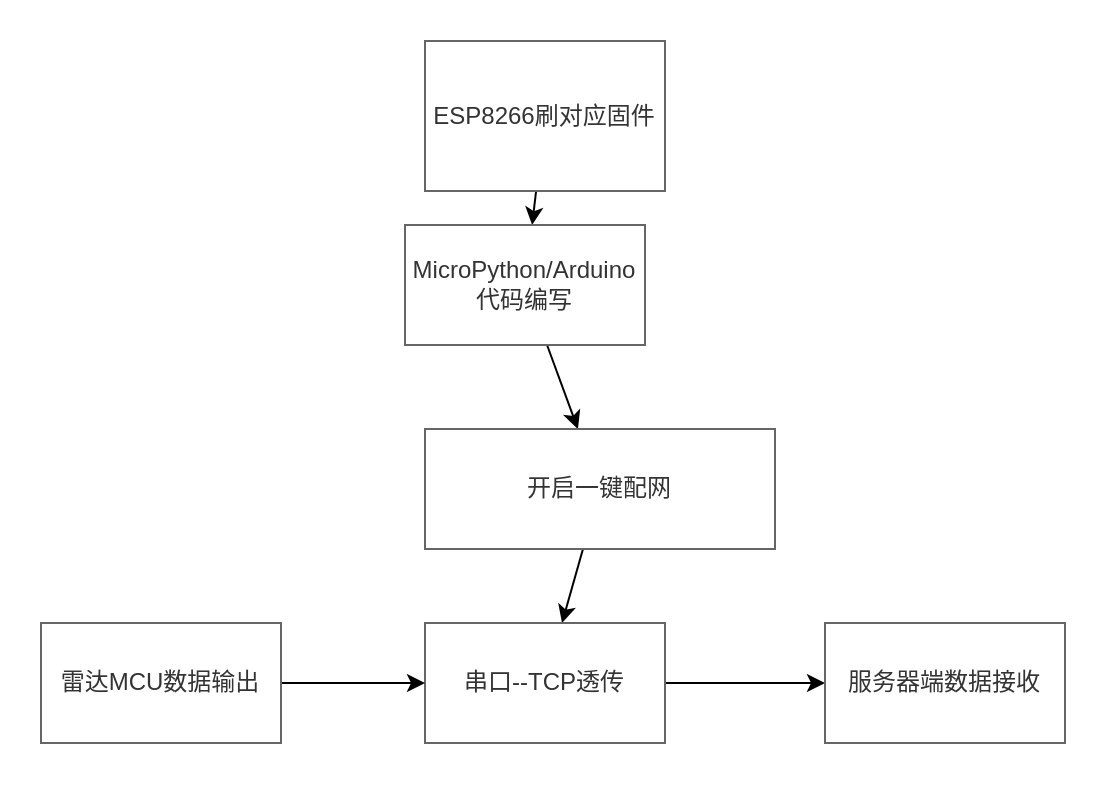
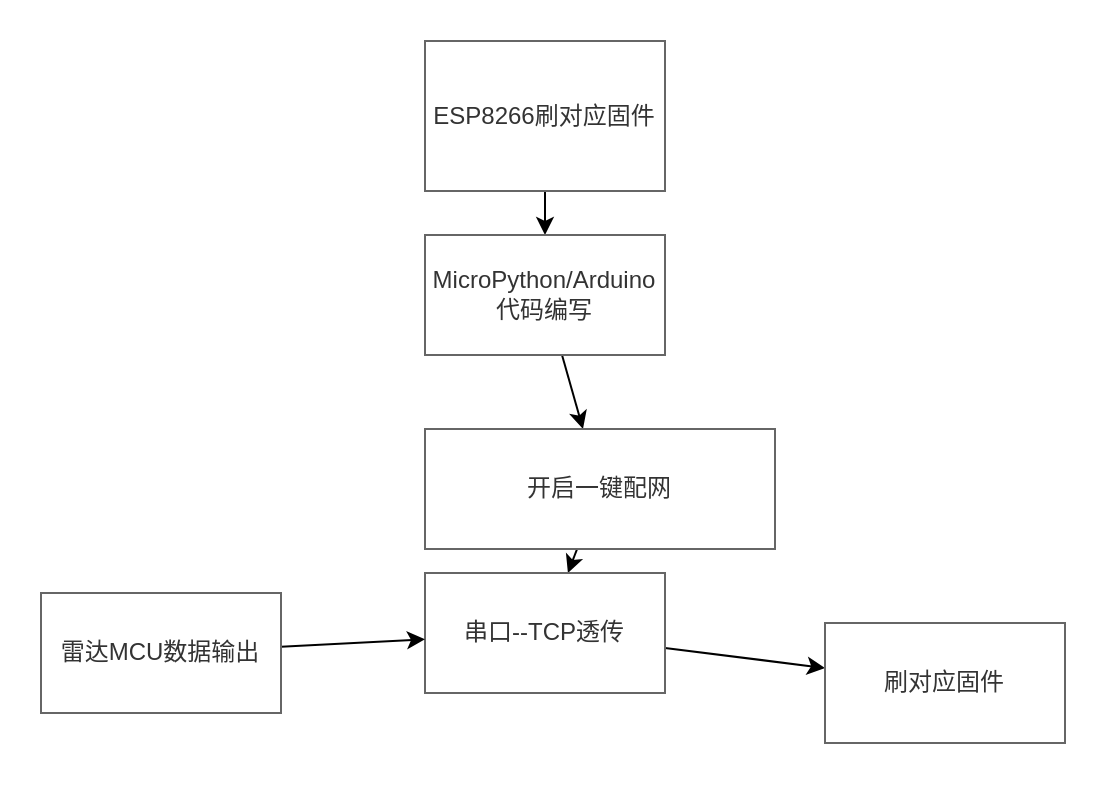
- <mxCell id="5" value="MicroPython/Arduino代码编写" style="whiteSpace=wrap;html=1;fillColor=#FFFFFF;fontColor=#333333;strokeColor=#666666;gradientColor=none;gradientDirection=north;labelBorderColor=none;rounded=0;" vertex="1" parent="1"><mxGeometry x="202" y="112" width="120" height="60" as="geometry" /></mxCell>
+ <mxCell id="5" value="MicroPython/Arduino代码编写" style="whiteSpace=wrap;html=1;fillColor=#FFFFFF;fontColor=#333333;strokeColor=#666666;gradientColor=none;gradientDirection=north;labelBorderColor=none;rounded=0;" vertex="1" parent="1"><mxGeometry x="212" y="117" width="120" height="60" as="geometry" /></mxCell>
- <mxCell id="11" value="雷达MCU数据输出" style="whiteSpace=wrap;html=1;fillColor=#FFFFFF;fontColor=#333333;strokeColor=#666666;gradientColor=none;gradientDirection=north;labelBorderColor=none;rounded=0;" vertex="1" parent="1"><mxGeometry x="20" y="311" width="120" height="60" as="geometry" /></mxCell>
+ <mxCell id="11" value="雷达MCU数据输出" style="whiteSpace=wrap;html=1;fillColor=#FFFFFF;fontColor=#333333;strokeColor=#666666;gradientColor=none;gradientDirection=north;labelBorderColor=none;rounded=0;" vertex="1" parent="1"><mxGeometry x="20" y="296" width="120" height="60" as="geometry" /></mxCell>
- <mxCell id="9" value="串口--TCP透传" style="whiteSpace=wrap;html=1;fillColor=#FFFFFF;fontColor=#333333;strokeColor=#666666;gradientColor=none;gradientDirection=north;labelBorderColor=none;rounded=0;" vertex="1" parent="1"><mxGeometry x="212" y="311" width="120" height="60" as="geometry" /></mxCell>
+ <mxCell id="9" value="串口--TCP透传" style="whiteSpace=wrap;html=1;fillColor=#FFFFFF;fontColor=#333333;strokeColor=#666666;gradientColor=none;gradientDirection=north;labelBorderColor=none;rounded=0;" vertex="1" parent="1"><mxGeometry x="212" y="286" width="120" height="60" as="geometry" /></mxCell>
- <mxCell id="12" value="服务器端数据接收" style="whiteSpace=wrap;html=1;fillColor=#FFFFFF;fontColor=#333333;strokeColor=#666666;gradientColor=none;gradientDirection=north;labelBorderColor=none;rounded=0;" vertex="1" parent="1"><mxGeometry x="412" y="311" width="120" height="60" as="geometry" /></mxCell>
+ <mxCell id="12" value="刷对应固件" style="whiteSpace=wrap;html=1;fillColor=#FFFFFF;fontColor=#333333;strokeColor=#666666;gradientColor=none;gradientDirection=north;labelBorderColor=none;rounded=0;" vertex="1" parent="1"><mxGeometry x="412" y="311" width="120" height="60" as="geometry" /></mxCell>
